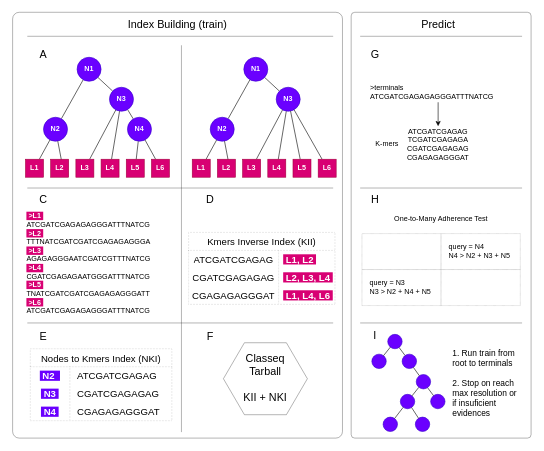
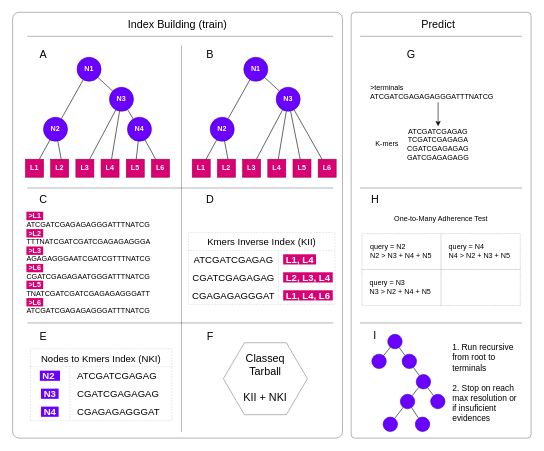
+ <mxCell id="64" value="&lt;span style=&quot;font-size: 18px;&quot;&gt;B&lt;/span&gt;" style="text;html=1;strokeColor=none;fillColor=none;align=center;verticalAlign=middle;whiteSpace=wrap;rounded=0;movable=0;resizable=0;rotatable=0;deletable=0;editable=0;locked=1;connectable=0;" parent="1" vertex="1"><mxGeometry x="320" y="75" width="60" height="30" as="geometry" /></mxCell>
- <mxCell id="72" value="&lt;span style=&quot;font-size: 18px;&quot;&gt;G&lt;/span&gt;" style="text;html=1;strokeColor=none;fillColor=none;align=center;verticalAlign=middle;whiteSpace=wrap;rounded=0;movable=0;resizable=0;rotatable=0;deletable=0;editable=0;locked=1;connectable=0;" parent="1" vertex="1"><mxGeometry x="595" y="75" width="60" height="30" as="geometry" /></mxCell>
+ <mxCell id="72" value="&lt;span style=&quot;font-size: 18px;&quot;&gt;G&lt;/span&gt;" style="text;html=1;strokeColor=none;fillColor=none;align=center;verticalAlign=middle;whiteSpace=wrap;rounded=0;movable=0;resizable=0;rotatable=0;deletable=0;editable=0;locked=1;connectable=0;" parent="1" vertex="1"><mxGeometry x="655" y="75" width="60" height="30" as="geometry" /></mxCell>
- <mxCell id="100" value="ATCGATCGAGAG&lt;br&gt;TCGATCGAGAGA&lt;br&gt;CGATCGAGAGAG&lt;br&gt;CGAGAGAGGGAT" style="text;html=1;strokeColor=none;fillColor=none;align=center;verticalAlign=middle;whiteSpace=wrap;rounded=0;movable=0;resizable=0;rotatable=0;deletable=0;editable=0;locked=1;connectable=0;" parent="98" vertex="1"><mxGeometry y="75" width="230" height="60" as="geometry" /></mxCell>
+ <mxCell id="100" value="ATCGATCGAGAG&lt;br&gt;TCGATCGAGAGA&lt;br&gt;CGATCGAGAGAG&lt;br&gt;GATCGAGAGAGG" style="text;html=1;strokeColor=none;fillColor=none;align=center;verticalAlign=middle;whiteSpace=wrap;rounded=0;movable=0;resizable=0;rotatable=0;deletable=0;editable=0;locked=1;connectable=0;" parent="98" vertex="1"><mxGeometry y="75" width="230" height="60" as="geometry" /></mxCell>
+ <mxCell id="107" value="query = N2&lt;br&gt;N2 &amp;gt; N3 + N4 + N5" style="text;html=1;strokeColor=none;fillColor=none;align=left;verticalAlign=middle;whiteSpace=wrap;rounded=0;movable=0;resizable=0;rotatable=0;deletable=0;editable=0;locked=1;connectable=0;" parent="1" vertex="1"><mxGeometry x="615" y="399" width="110" height="40" as="geometry" /></mxCell>
- <mxCell id="44" value="&lt;span style=&quot;background-color: rgb(216, 0, 115);&quot;&gt;&lt;font color=&quot;#ffffff&quot;&gt;&lt;b&gt;&amp;nbsp;L1, L2&amp;nbsp;&lt;/b&gt;&lt;/font&gt;&lt;/span&gt;" style="shape=partialRectangle;html=1;whiteSpace=wrap;connectable=1;fillColor=none;top=0;left=0;bottom=0;right=0;align=left;spacingLeft=6;overflow=hidden;strokeColor=inherit;fontSize=16;movable=1;resizable=1;rotatable=1;deletable=1;editable=1;locked=0;" parent="42" vertex="1"><mxGeometry x="150" width="94" height="30" as="geometry"><mxRectangle width="94" height="30" as="alternateBounds" /></mxGeometry></mxCell>
+ <mxCell id="44" value="&lt;span style=&quot;background-color: rgb(216, 0, 115);&quot;&gt;&lt;font color=&quot;#ffffff&quot;&gt;&lt;b&gt;&amp;nbsp;L1, L4&amp;nbsp;&lt;/b&gt;&lt;/font&gt;&lt;/span&gt;" style="shape=partialRectangle;html=1;whiteSpace=wrap;connectable=1;fillColor=none;top=0;left=0;bottom=0;right=0;align=left;spacingLeft=6;overflow=hidden;strokeColor=inherit;fontSize=16;movable=1;resizable=1;rotatable=1;deletable=1;editable=1;locked=0;" parent="42" vertex="1"><mxGeometry x="150" width="94" height="30" as="geometry"><mxRectangle width="94" height="30" as="alternateBounds" /></mxGeometry></mxCell>
- <mxCell id="40" value="&lt;font color=&quot;#ffffff&quot;&gt;&lt;b&gt;&lt;span style=&quot;background-color: rgb(216, 0, 115);&quot;&gt;&amp;nbsp;&amp;gt;L1&amp;nbsp;&lt;/span&gt;&lt;br&gt;&lt;/b&gt;&lt;/font&gt;ATCGATCGAGAGAGGGATTTNATCG&lt;br&gt;&lt;font color=&quot;#ffffff&quot;&gt;&lt;b&gt;&lt;span style=&quot;background-color: rgb(216, 0, 115);&quot;&gt;&amp;nbsp;&amp;gt;L2&amp;nbsp;&lt;/span&gt;&lt;br&gt;&lt;/b&gt;&lt;/font&gt;TTTNATCGATCGATCGAGAGAGGGA&lt;br&gt;&lt;font color=&quot;#ffffff&quot;&gt;&lt;b&gt;&lt;span style=&quot;background-color: rgb(216, 0, 115);&quot;&gt;&amp;nbsp;&amp;gt;L3&amp;nbsp;&lt;/span&gt;&lt;br&gt;&lt;/b&gt;&lt;/font&gt;AGAGAGGGAATCGATCGTTTNATCG&lt;br&gt;&lt;font color=&quot;#ffffff&quot;&gt;&lt;b&gt;&lt;span style=&quot;background-color: rgb(216, 0, 115);&quot;&gt;&amp;nbsp;&amp;gt;L4&amp;nbsp;&lt;/span&gt;&lt;br&gt;&lt;/b&gt;&lt;/font&gt;CGATCGAGAGAATGGGATTTNATCG&lt;br&gt;&lt;font color=&quot;#ffffff&quot;&gt;&lt;b&gt;&lt;span style=&quot;background-color: rgb(216, 0, 115);&quot;&gt;&amp;nbsp;&amp;gt;L5&amp;nbsp;&lt;/span&gt;&lt;br&gt;&lt;/b&gt;&lt;/font&gt;TNATCGATCGATCGAGAGAGGGATT&lt;br&gt;&lt;font color=&quot;#ffffff&quot;&gt;&lt;b&gt;&lt;span style=&quot;background-color: rgb(216, 0, 115);&quot;&gt;&amp;nbsp;&amp;gt;L6&amp;nbsp;&lt;/span&gt;&lt;br&gt;&lt;/b&gt;&lt;/font&gt;ATCGATCGAGAGAGGGATTTNATCG" style="text;html=1;strokeColor=none;fillColor=none;align=left;verticalAlign=middle;whiteSpace=wrap;rounded=0;movable=0;resizable=0;rotatable=0;deletable=0;editable=0;locked=1;connectable=0;" parent="1" vertex="1"><mxGeometry x="42" y="349" width="228" height="180" as="geometry" /></mxCell>
+ <mxCell id="40" value="&lt;font color=&quot;#ffffff&quot;&gt;&lt;b&gt;&lt;span style=&quot;background-color: rgb(216, 0, 115);&quot;&gt;&amp;nbsp;&amp;gt;L1&amp;nbsp;&lt;/span&gt;&lt;br&gt;&lt;/b&gt;&lt;/font&gt;ATCGATCGAGAGAGGGATTTNATCG&lt;br&gt;&lt;font color=&quot;#ffffff&quot;&gt;&lt;b&gt;&lt;span style=&quot;background-color: rgb(216, 0, 115);&quot;&gt;&amp;nbsp;&amp;gt;L2&amp;nbsp;&lt;/span&gt;&lt;br&gt;&lt;/b&gt;&lt;/font&gt;TTTNATCGATCGATCGAGAGAGGGA&lt;br&gt;&lt;font color=&quot;#ffffff&quot;&gt;&lt;b&gt;&lt;span style=&quot;background-color: rgb(216, 0, 115);&quot;&gt;&amp;nbsp;&amp;gt;L3&amp;nbsp;&lt;/span&gt;&lt;br&gt;&lt;/b&gt;&lt;/font&gt;AGAGAGGGAATCGATCGTTTNATCG&lt;br&gt;&lt;font color=&quot;#ffffff&quot;&gt;&lt;b&gt;&lt;span style=&quot;background-color: rgb(216, 0, 115);&quot;&gt;&amp;nbsp;&amp;gt;L6&amp;nbsp;&lt;/span&gt;&lt;br&gt;&lt;/b&gt;&lt;/font&gt;CGATCGAGAGAATGGGATTTNATCG&lt;br&gt;&lt;font color=&quot;#ffffff&quot;&gt;&lt;b&gt;&lt;span style=&quot;background-color: rgb(216, 0, 115);&quot;&gt;&amp;nbsp;&amp;gt;L5&amp;nbsp;&lt;/span&gt;&lt;br&gt;&lt;/b&gt;&lt;/font&gt;TNATCGATCGATCGAGAGAGGGATT&lt;br&gt;&lt;font color=&quot;#ffffff&quot;&gt;&lt;b&gt;&lt;span style=&quot;background-color: rgb(216, 0, 115);&quot;&gt;&amp;nbsp;&amp;gt;L6&amp;nbsp;&lt;/span&gt;&lt;br&gt;&lt;/b&gt;&lt;/font&gt;ATCGATCGAGAGAGGGATTTNATCG" style="text;html=1;strokeColor=none;fillColor=none;align=left;verticalAlign=middle;whiteSpace=wrap;rounded=0;movable=0;resizable=0;rotatable=0;deletable=0;editable=0;locked=1;connectable=0;" parent="1" vertex="1"><mxGeometry x="42" y="349" width="228" height="180" as="geometry" /></mxCell>
- <mxCell id="76" value="&lt;font style=&quot;font-size: 14px;&quot;&gt;1. Run train from root to terminals&lt;br&gt;&lt;br&gt;2. Stop on reach max resolution or if insuficient evidences&lt;/font&gt;" style="text;html=1;strokeColor=none;fillColor=none;align=left;verticalAlign=middle;whiteSpace=wrap;rounded=0;movable=0;resizable=0;rotatable=0;deletable=0;editable=0;locked=1;connectable=0;" parent="1" vertex="1"><mxGeometry x="752" y="546" width="118" height="184" as="geometry" /></mxCell>
+ <mxCell id="76" value="&lt;font style=&quot;font-size: 14px;&quot;&gt;1. Run recursive from root to terminals&lt;br&gt;&lt;br&gt;2. Stop on reach max resolution or if insuficient evidences&lt;/font&gt;" style="text;html=1;strokeColor=none;fillColor=none;align=left;verticalAlign=middle;whiteSpace=wrap;rounded=0;movable=0;resizable=0;rotatable=0;deletable=0;editable=0;locked=1;connectable=0;" parent="1" vertex="1"><mxGeometry x="752" y="546" width="118" height="184" as="geometry" /></mxCell>
